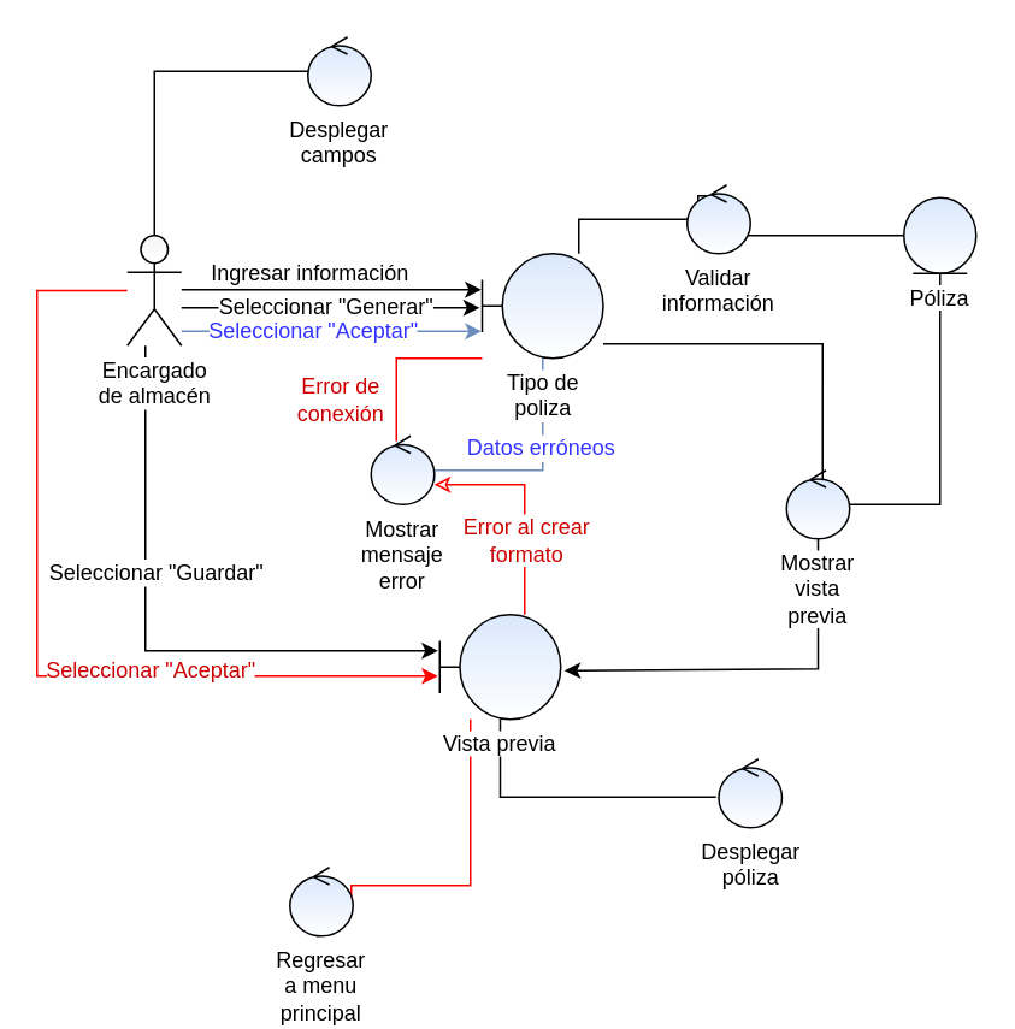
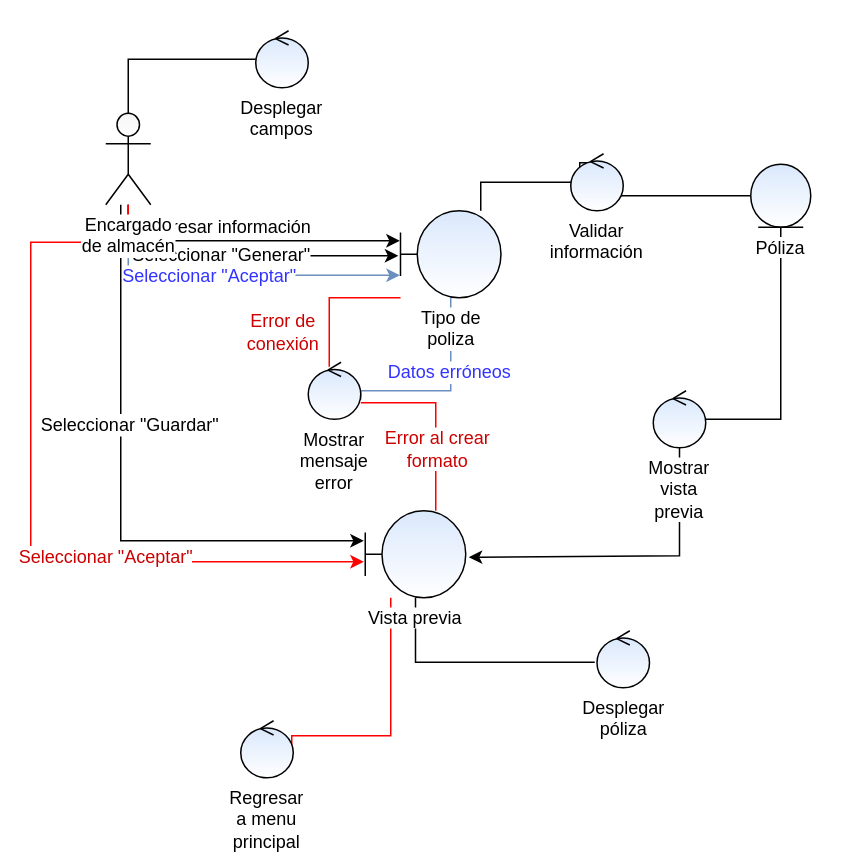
- <mxCell id="19" value="&lt;font color=&quot;#000000&quot;&gt;Encargado &lt;br&gt;de almacén&lt;br&gt;&lt;/font&gt;" style="shape=umlActor;verticalLabelPosition=bottom;labelBackgroundColor=#ffffff;verticalAlign=top;html=1;strokeColor=#000000;fillColor=#f5f5f5;fontColor=#333333;gradientColor=#ffffff;" parent="1" vertex="1"><mxGeometry x="70" y="130" width="30" height="61" as="geometry" /></mxCell>
+ <mxCell id="19" value="&lt;font color=&quot;#000000&quot;&gt;Encargado &lt;br&gt;de almacén&lt;br&gt;&lt;/font&gt;" style="shape=umlActor;verticalLabelPosition=bottom;labelBackgroundColor=#ffffff;verticalAlign=top;html=1;strokeColor=#000000;fillColor=#f5f5f5;fontColor=#333333;gradientColor=#ffffff;" parent="1" vertex="1"><mxGeometry x="70" y="75" width="30" height="61" as="geometry" /></mxCell>
- <mxCell id="3" style="edgeStyle=orthogonalEdgeStyle;rounded=0;orthogonalLoop=1;jettySize=auto;html=1;endArrow=none;endFill=0;entryX=0.571;entryY=0.158;entryDx=0;entryDy=0;entryPerimeter=0;" parent="1" source="8" target="26" edge="1"><mxGeometry relative="1" as="geometry"><mxPoint x="440" y="260" as="targetPoint" /><Array as="points"><mxPoint x="455" y="190" /></Array></mxGeometry></mxCell>
- <mxCell id="31" style="edgeStyle=orthogonalEdgeStyle;rounded=0;orthogonalLoop=1;jettySize=auto;html=1;entryX=1;entryY=0.711;entryDx=0;entryDy=0;entryPerimeter=0;endArrow=classic;endFill=0;strokeColor=#FF0000;fontColor=#CC0000;" parent="1" source="33" target="34" edge="1"><mxGeometry relative="1" as="geometry"><Array as="points"><mxPoint x="290" y="268" /></Array></mxGeometry></mxCell>
+ <mxCell id="31" style="edgeStyle=orthogonalEdgeStyle;rounded=0;orthogonalLoop=1;jettySize=auto;html=1;entryX=1;entryY=0.711;entryDx=0;entryDy=0;entryPerimeter=0;endArrow=none;endFill=0;strokeColor=#FF0000;fontColor=#CC0000;" parent="1" source="33" target="34" edge="1"><mxGeometry relative="1" as="geometry"><Array as="points"><mxPoint x="290" y="268" /></Array></mxGeometry></mxCell>
